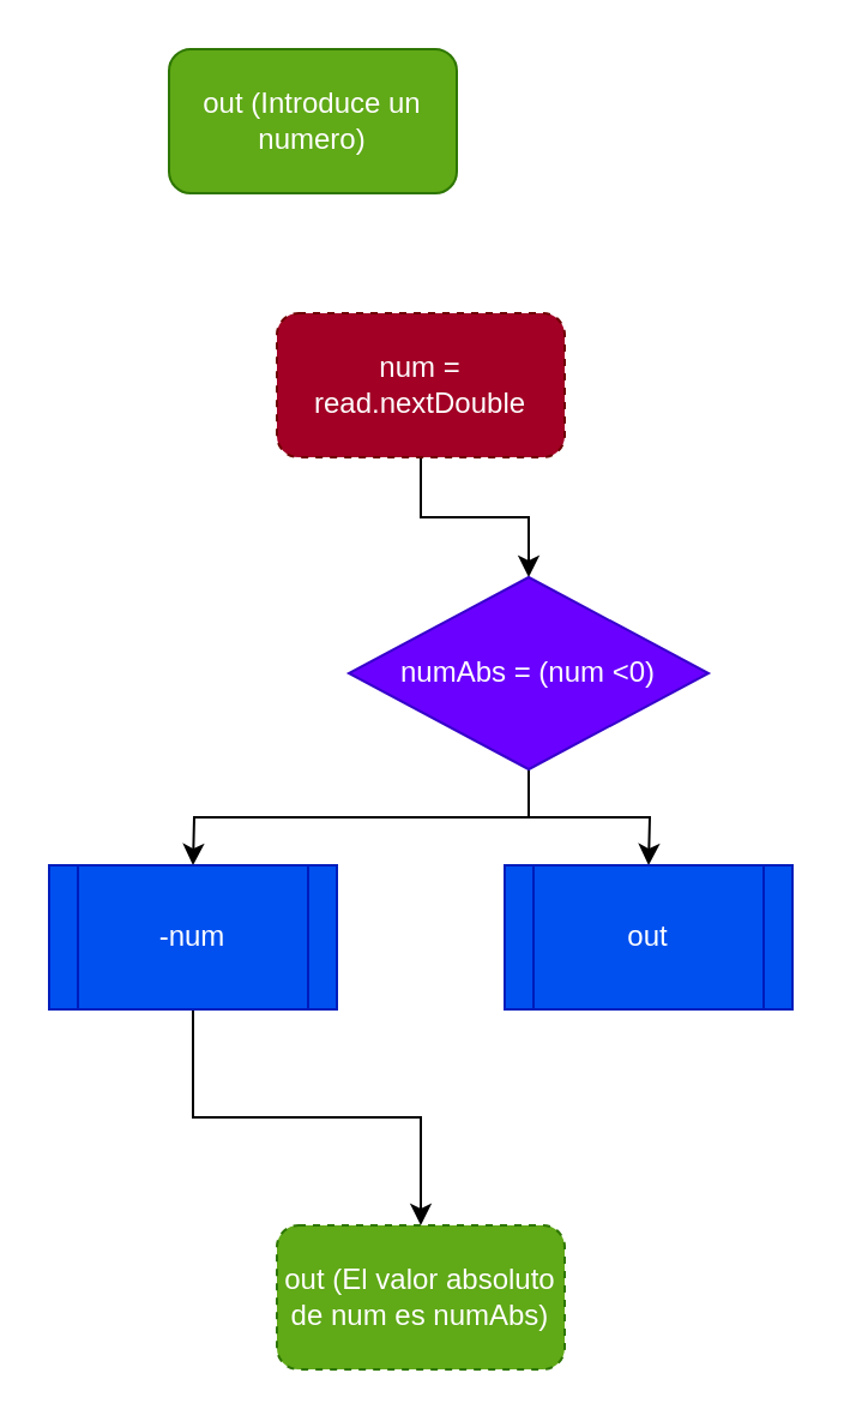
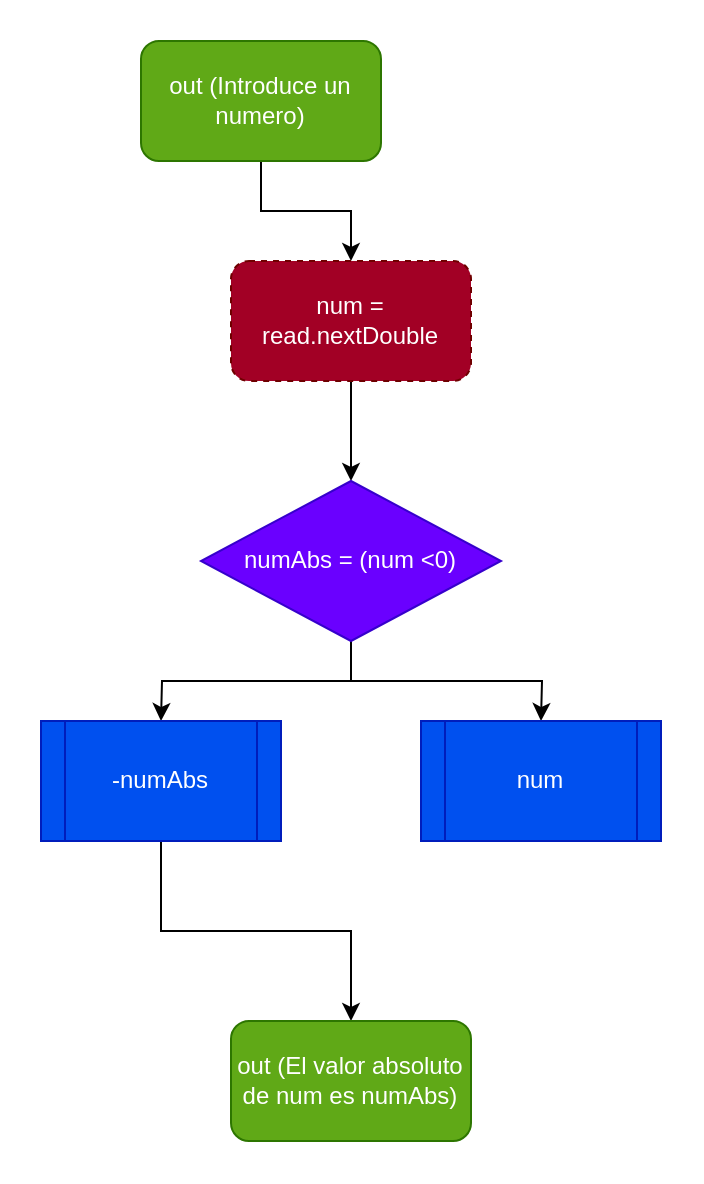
+ <mxCell id="2" style="edgeStyle=orthogonalEdgeStyle;rounded=0;orthogonalLoop=1;jettySize=auto;html=1;exitX=0.5;exitY=1;exitDx=0;exitDy=0;entryX=0.5;entryY=0;entryDx=0;entryDy=0;" edge="1" parent="1" source="3" target="5"><mxGeometry relative="1" as="geometry" /></mxCell>
- <mxCell id="8" value="numAbs = (num &amp;lt;0)" style="rhombus;whiteSpace=wrap;html=1;fillColor=#6a00ff;fontColor=#ffffff;strokeColor=#3700CC;" vertex="1" parent="1"><mxGeometry x="145" y="240" width="150" height="80" as="geometry" /></mxCell>
+ <mxCell id="8" value="numAbs = (num &amp;lt;0)" style="rhombus;whiteSpace=wrap;html=1;fillColor=#6a00ff;fontColor=#ffffff;strokeColor=#3700CC;" vertex="1" parent="1"><mxGeometry x="100" y="240" width="150" height="80" as="geometry" /></mxCell>
- <mxCell id="10" value="-num" style="shape=process;whiteSpace=wrap;html=1;backgroundOutline=1;fillColor=#0050ef;fontColor=#ffffff;strokeColor=#001DBC;" vertex="1" parent="1"><mxGeometry x="20" y="360" width="120" height="60" as="geometry" /></mxCell>
+ <mxCell id="10" value="-numAbs" style="shape=process;whiteSpace=wrap;html=1;backgroundOutline=1;fillColor=#0050ef;fontColor=#ffffff;strokeColor=#001DBC;" vertex="1" parent="1"><mxGeometry x="20" y="360" width="120" height="60" as="geometry" /></mxCell>
- <mxCell id="11" value="out" style="shape=process;whiteSpace=wrap;html=1;backgroundOutline=1;fillColor=#0050ef;fontColor=#ffffff;strokeColor=#001DBC;" vertex="1" parent="1"><mxGeometry x="210" y="360" width="120" height="60" as="geometry" /></mxCell>
+ <mxCell id="11" value="num" style="shape=process;whiteSpace=wrap;html=1;backgroundOutline=1;fillColor=#0050ef;fontColor=#ffffff;strokeColor=#001DBC;" vertex="1" parent="1"><mxGeometry x="210" y="360" width="120" height="60" as="geometry" /></mxCell>
- <mxCell id="12" value="out (El valor absoluto de num es numAbs)" style="rounded=1;whiteSpace=wrap;html=1;fillColor=#60a917;fontColor=#ffffff;strokeColor=#2D7600;dashed=1;" vertex="1" parent="1"><mxGeometry x="115" y="510" width="120" height="60" as="geometry" /></mxCell>
+ <mxCell id="12" value="out (El valor absoluto de num es numAbs)" style="rounded=1;whiteSpace=wrap;html=1;fillColor=#60a917;fontColor=#ffffff;strokeColor=#2D7600;" vertex="1" parent="1"><mxGeometry x="115" y="510" width="120" height="60" as="geometry" /></mxCell>
